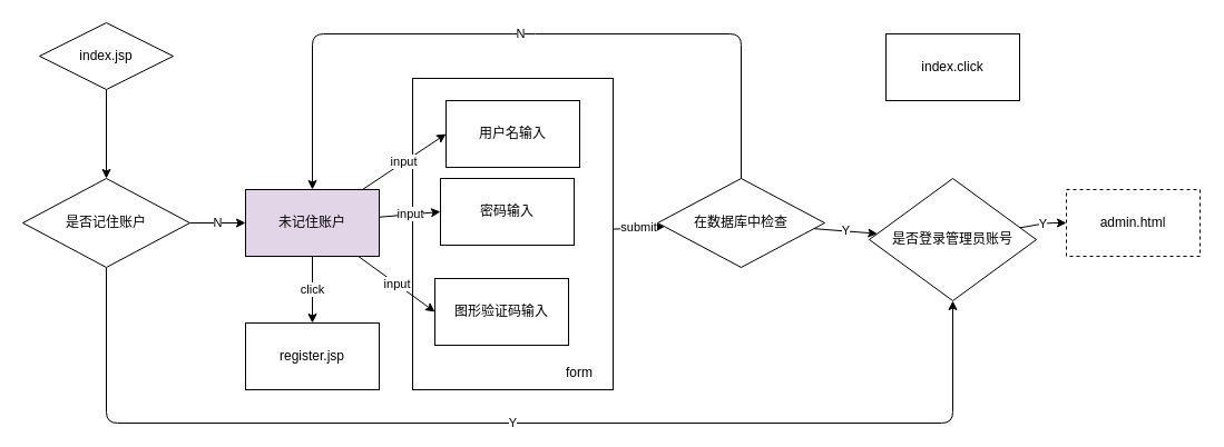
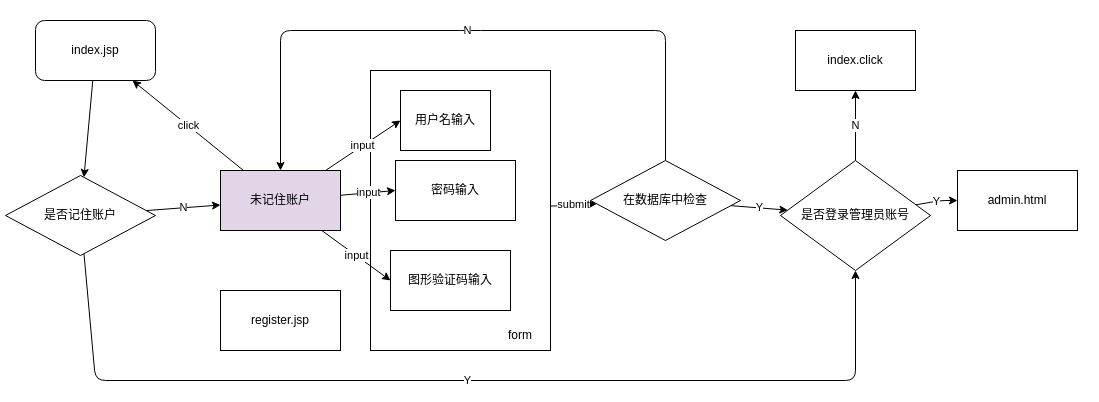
- <mxCell id="16" value="index.jsp" style="rhombus;whiteSpace=wrap;html=1;" vertex="1" parent="1"><mxGeometry x="35" y="20" width="120" height="60" as="geometry" /></mxCell>
+ <mxCell id="16" value="index.jsp" style="rounded=1;whiteSpace=wrap;html=1;" vertex="1" parent="1"><mxGeometry x="35" y="20" width="120" height="60" as="geometry" /></mxCell>
- <mxCell id="9" value="用户名输入" style="rounded=0;whiteSpace=wrap;html=1;" vertex="1" parent="1"><mxGeometry x="400" y="90" width="120" height="60" as="geometry" /></mxCell>
+ <mxCell id="9" value="用户名输入" style="rounded=0;whiteSpace=wrap;html=1;" vertex="1" parent="1"><mxGeometry x="400" y="90" width="90" height="60" as="geometry" /></mxCell>
+ <mxCell id="22" value="N" style="edgeStyle=none;html=1;entryX=0.5;entryY=1;entryDx=0;entryDy=0;" edge="1" parent="1" source="24" target="25"><mxGeometry relative="1" as="geometry" /></mxCell>
- <mxCell id="19" value="是否记住账户" style="rhombus;whiteSpace=wrap;html=1;" vertex="1" parent="1"><mxGeometry x="20" y="160" width="150" height="80" as="geometry" /></mxCell>
+ <mxCell id="19" value="是否记住账户" style="rhombus;whiteSpace=wrap;html=1;" vertex="1" parent="1"><mxGeometry x="5" y="175" width="150" height="80" as="geometry" /></mxCell>
- <mxCell id="26" value="admin.html&lt;br&gt;" style="rounded=0;whiteSpace=wrap;html=1;dashed=1;" vertex="1" parent="1"><mxGeometry x="957" y="170" width="120" height="60" as="geometry" /></mxCell>
+ <mxCell id="26" value="admin.html&lt;br&gt;" style="rounded=0;whiteSpace=wrap;html=1;" vertex="1" parent="1"><mxGeometry x="957" y="170" width="120" height="60" as="geometry" /></mxCell>
- <mxCell id="7" value="click" style="edgeStyle=none;html=1;" edge="1" parent="1" source="8" target="20"><mxGeometry relative="1" as="geometry" /></mxCell>
+ <mxCell id="7" value="click" style="edgeStyle=none;html=1;" edge="1" parent="1" source="8" target="16"><mxGeometry relative="1" as="geometry" /></mxCell>
